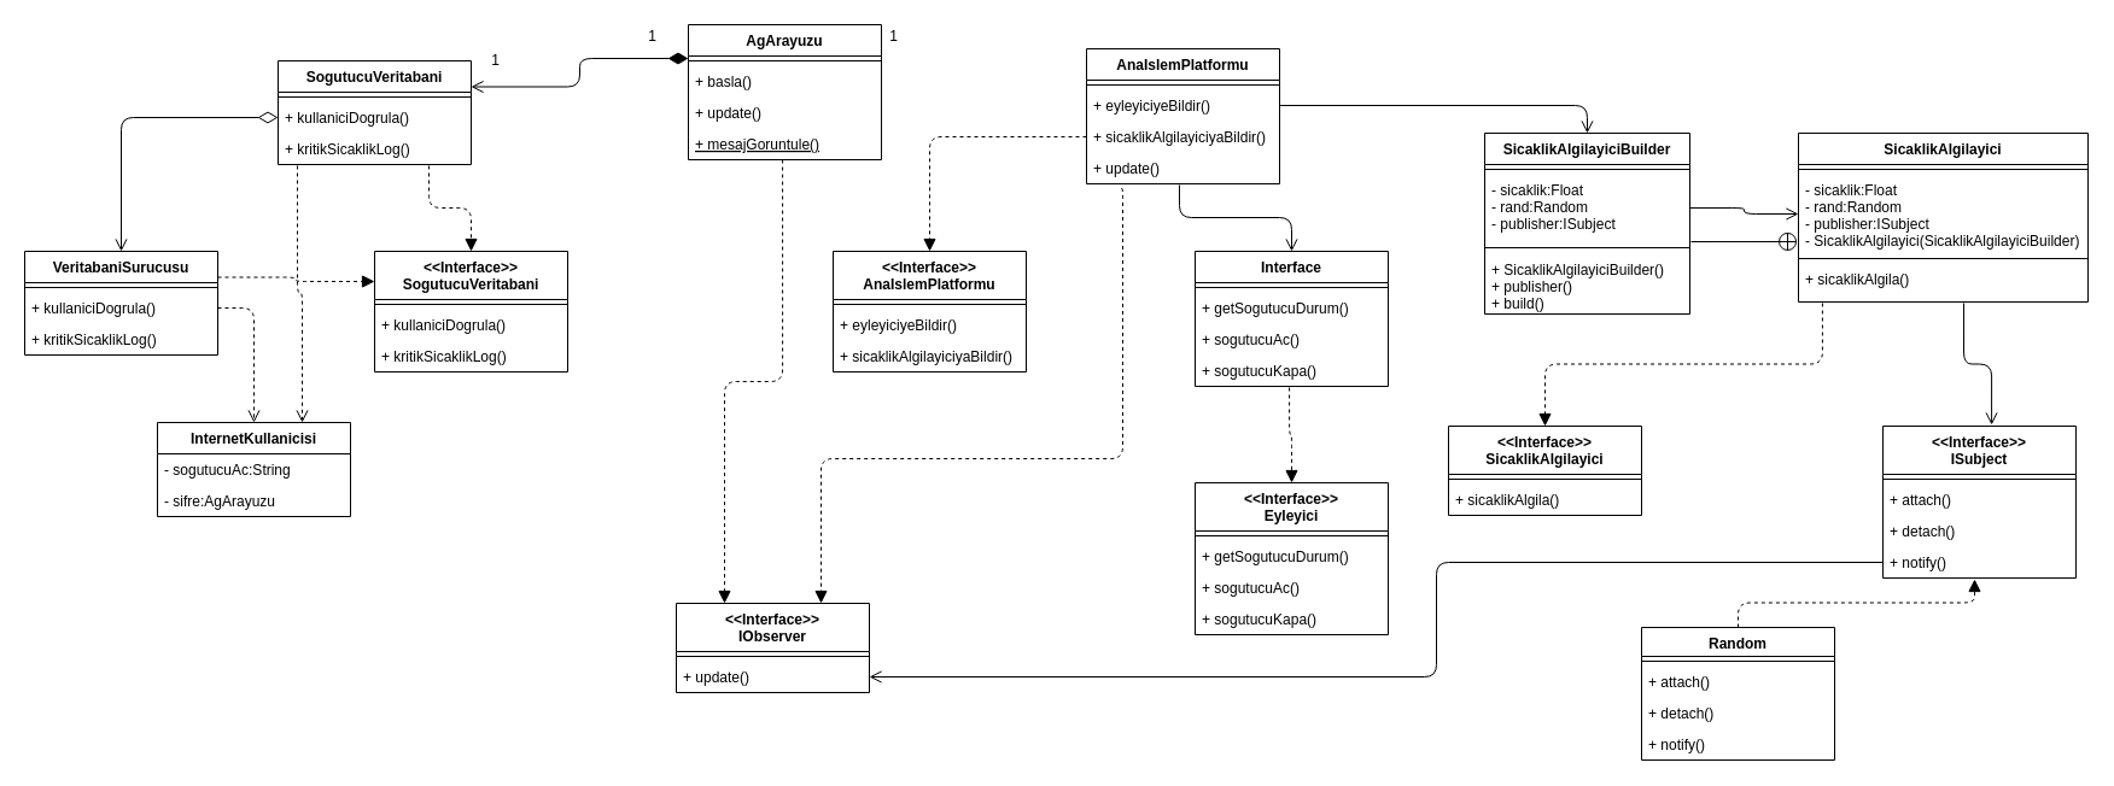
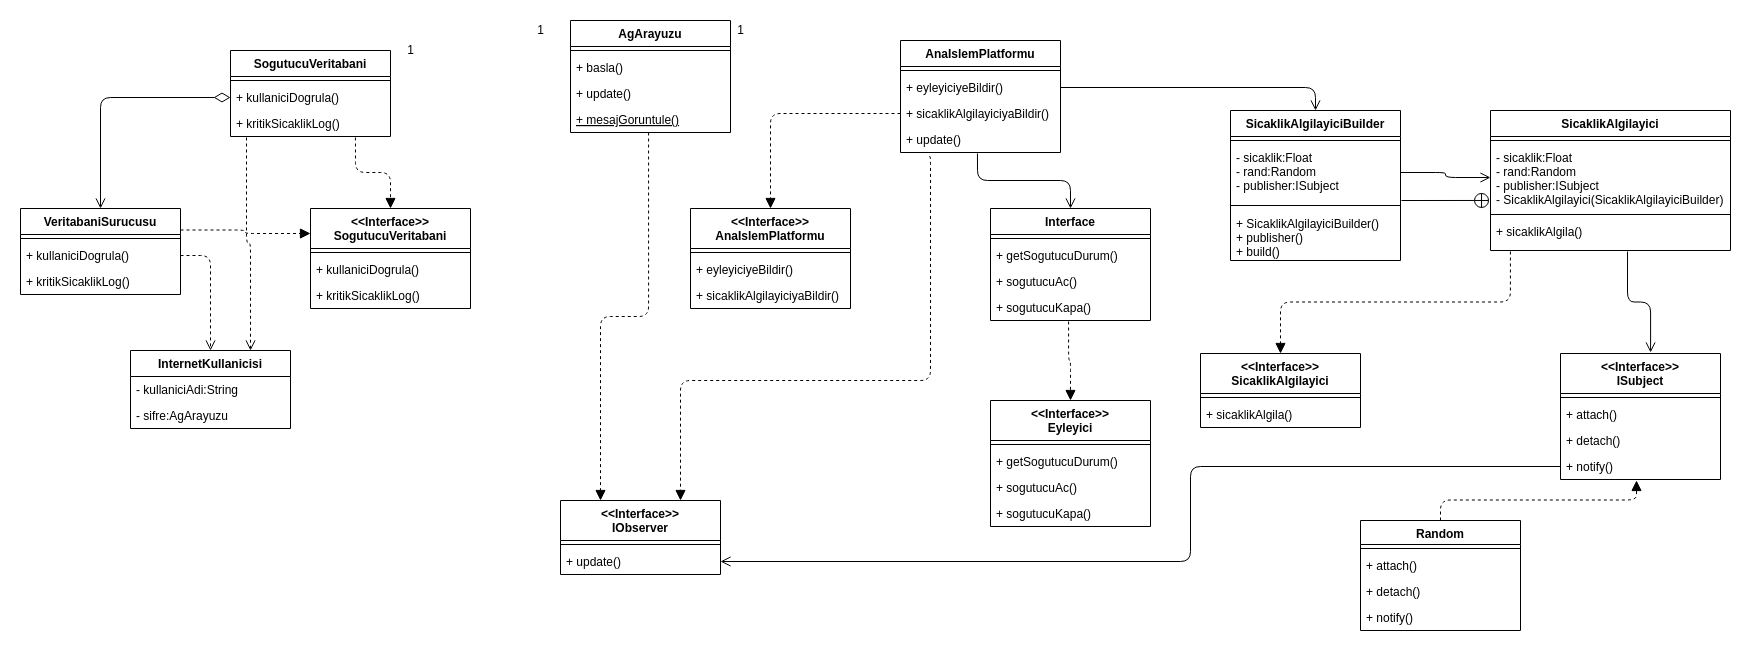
- <mxCell id="49" value="" style="endArrow=diamondThin;endFill=1;endSize=14;html=1;entryX=0;entryY=0.25;entryDx=0;entryDy=0;exitX=1;exitY=0.25;exitDx=0;exitDy=0;edgeStyle=orthogonalEdgeStyle;startArrow=open;startFill=0;targetPerimeterSpacing=0;startSize=8;" parent="1" source="18" target="2" edge="1"><mxGeometry width="160" relative="1" as="geometry"><mxPoint x="400" y="0" as="sourcePoint" /><mxPoint x="560" y="0" as="targetPoint" /></mxGeometry></mxCell>
- <mxCell id="12" value="- sogutucuAc:String" style="text;strokeColor=none;fillColor=none;align=left;verticalAlign=top;spacingLeft=4;spacingRight=4;overflow=hidden;rotatable=0;points=[[0,0.5],[1,0.5]];portConstraint=eastwest;" parent="11" vertex="1"><mxGeometry y="26" width="160" height="26" as="geometry" /></mxCell>
+ <mxCell id="12" value="- kullaniciAdi:String" style="text;strokeColor=none;fillColor=none;align=left;verticalAlign=top;spacingLeft=4;spacingRight=4;overflow=hidden;rotatable=0;points=[[0,0.5],[1,0.5]];portConstraint=eastwest;" parent="11" vertex="1"><mxGeometry y="26" width="160" height="26" as="geometry" /></mxCell>
